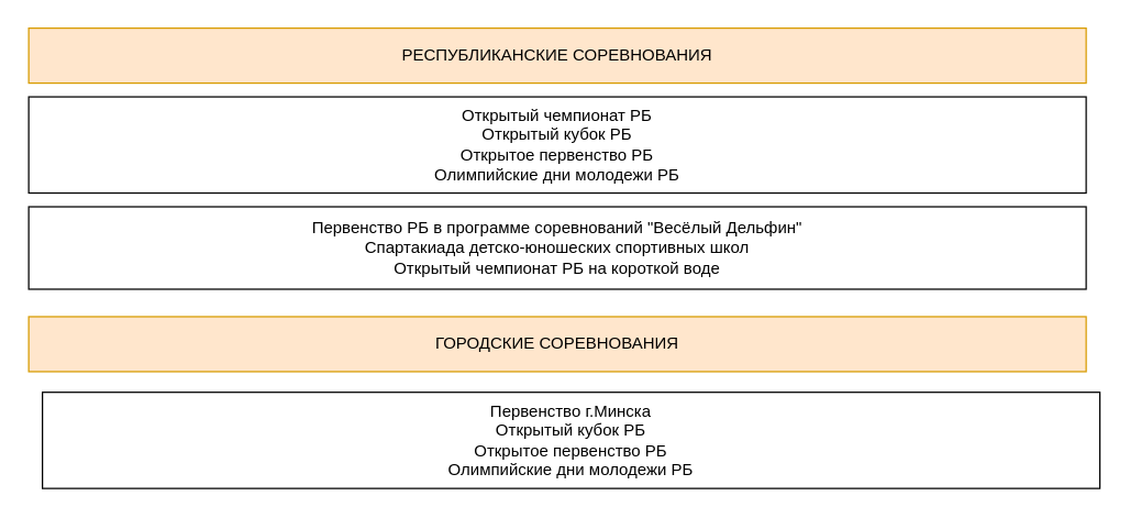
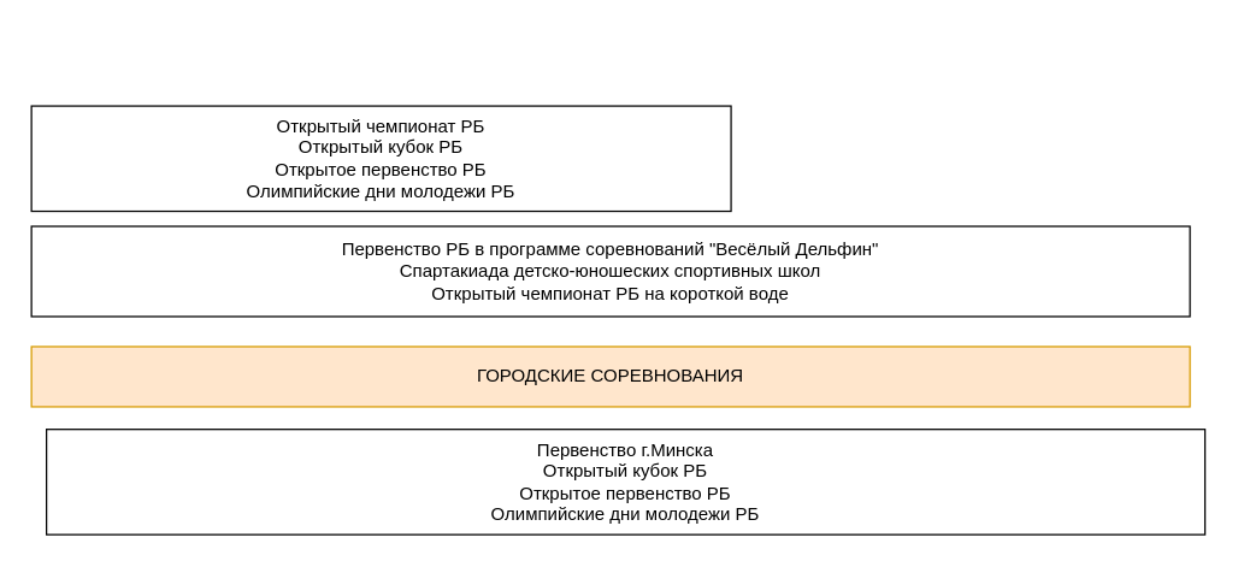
- <mxCell id="4" value="РЕСПУБЛИКАНСКИЕ СОРЕВНОВАНИЯ" style="rounded=0;whiteSpace=wrap;html=1;labelBackgroundColor=none;fillColor=#ffe6cc;strokeColor=#d79b00;" parent="1" vertex="1"><mxGeometry x="20" y="20" width="770" height="40" as="geometry" /></mxCell>
- <mxCell id="2" value="Открытый чемпионат&amp;nbsp;РБ&lt;br&gt;Открытый кубок РБ&lt;br&gt;Открытое первенство РБ&lt;br&gt;Олимпийские дни молодежи РБ" style="rounded=0;whiteSpace=wrap;html=1;" parent="1" vertex="1"><mxGeometry x="20" y="70" width="770" height="70" as="geometry" /></mxCell>
+ <mxCell id="2" value="Открытый чемпионат&amp;nbsp;РБ&lt;br&gt;Открытый кубок РБ&lt;br&gt;Открытое первенство РБ&lt;br&gt;Олимпийские дни молодежи РБ" style="rounded=0;whiteSpace=wrap;html=1;" parent="1" vertex="1"><mxGeometry x="20" y="70" width="465" height="70" as="geometry" /></mxCell>
